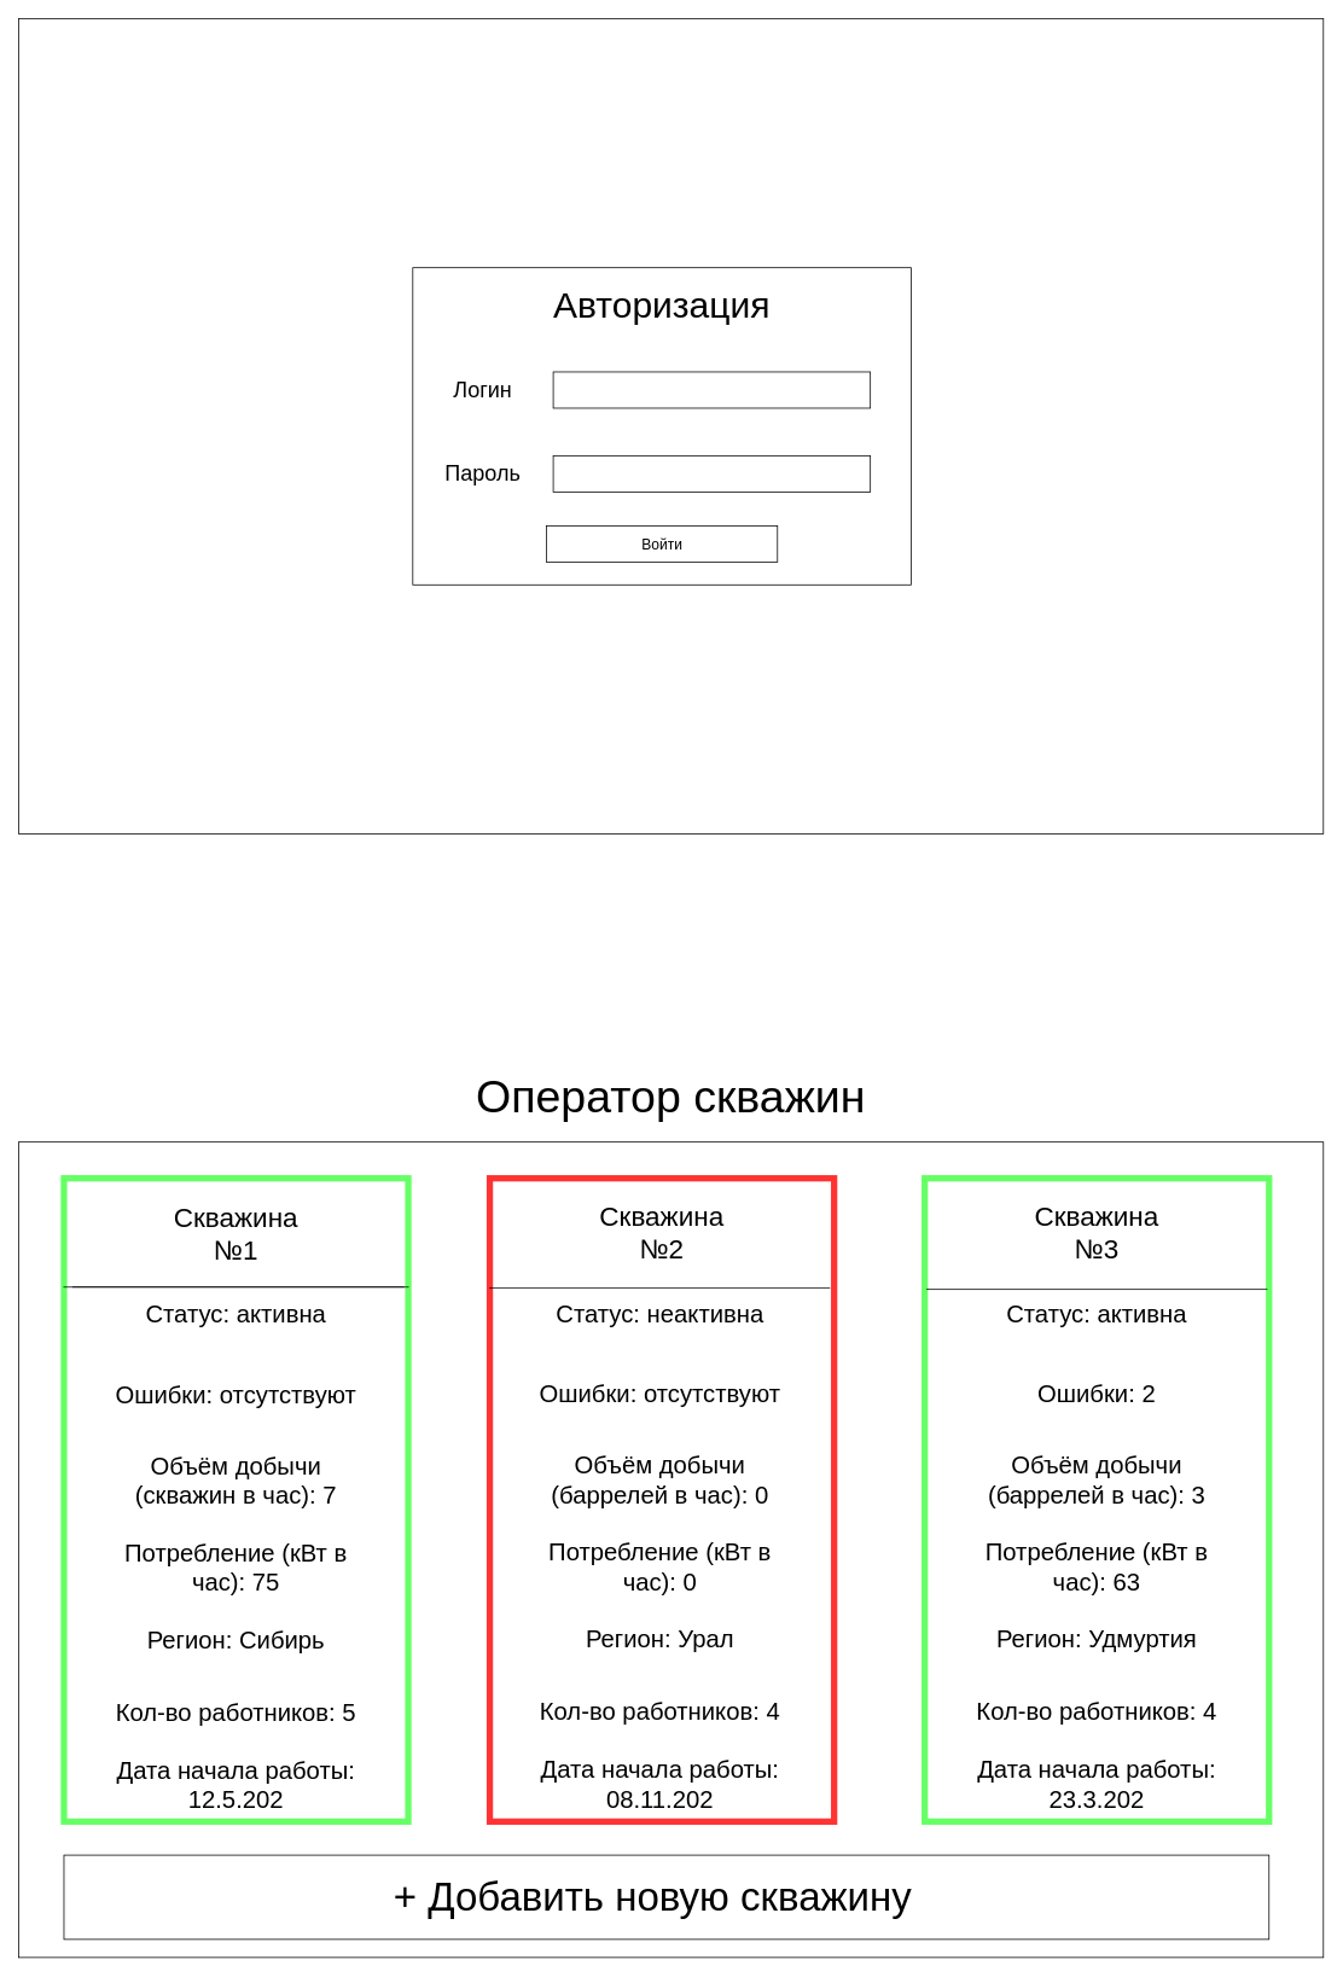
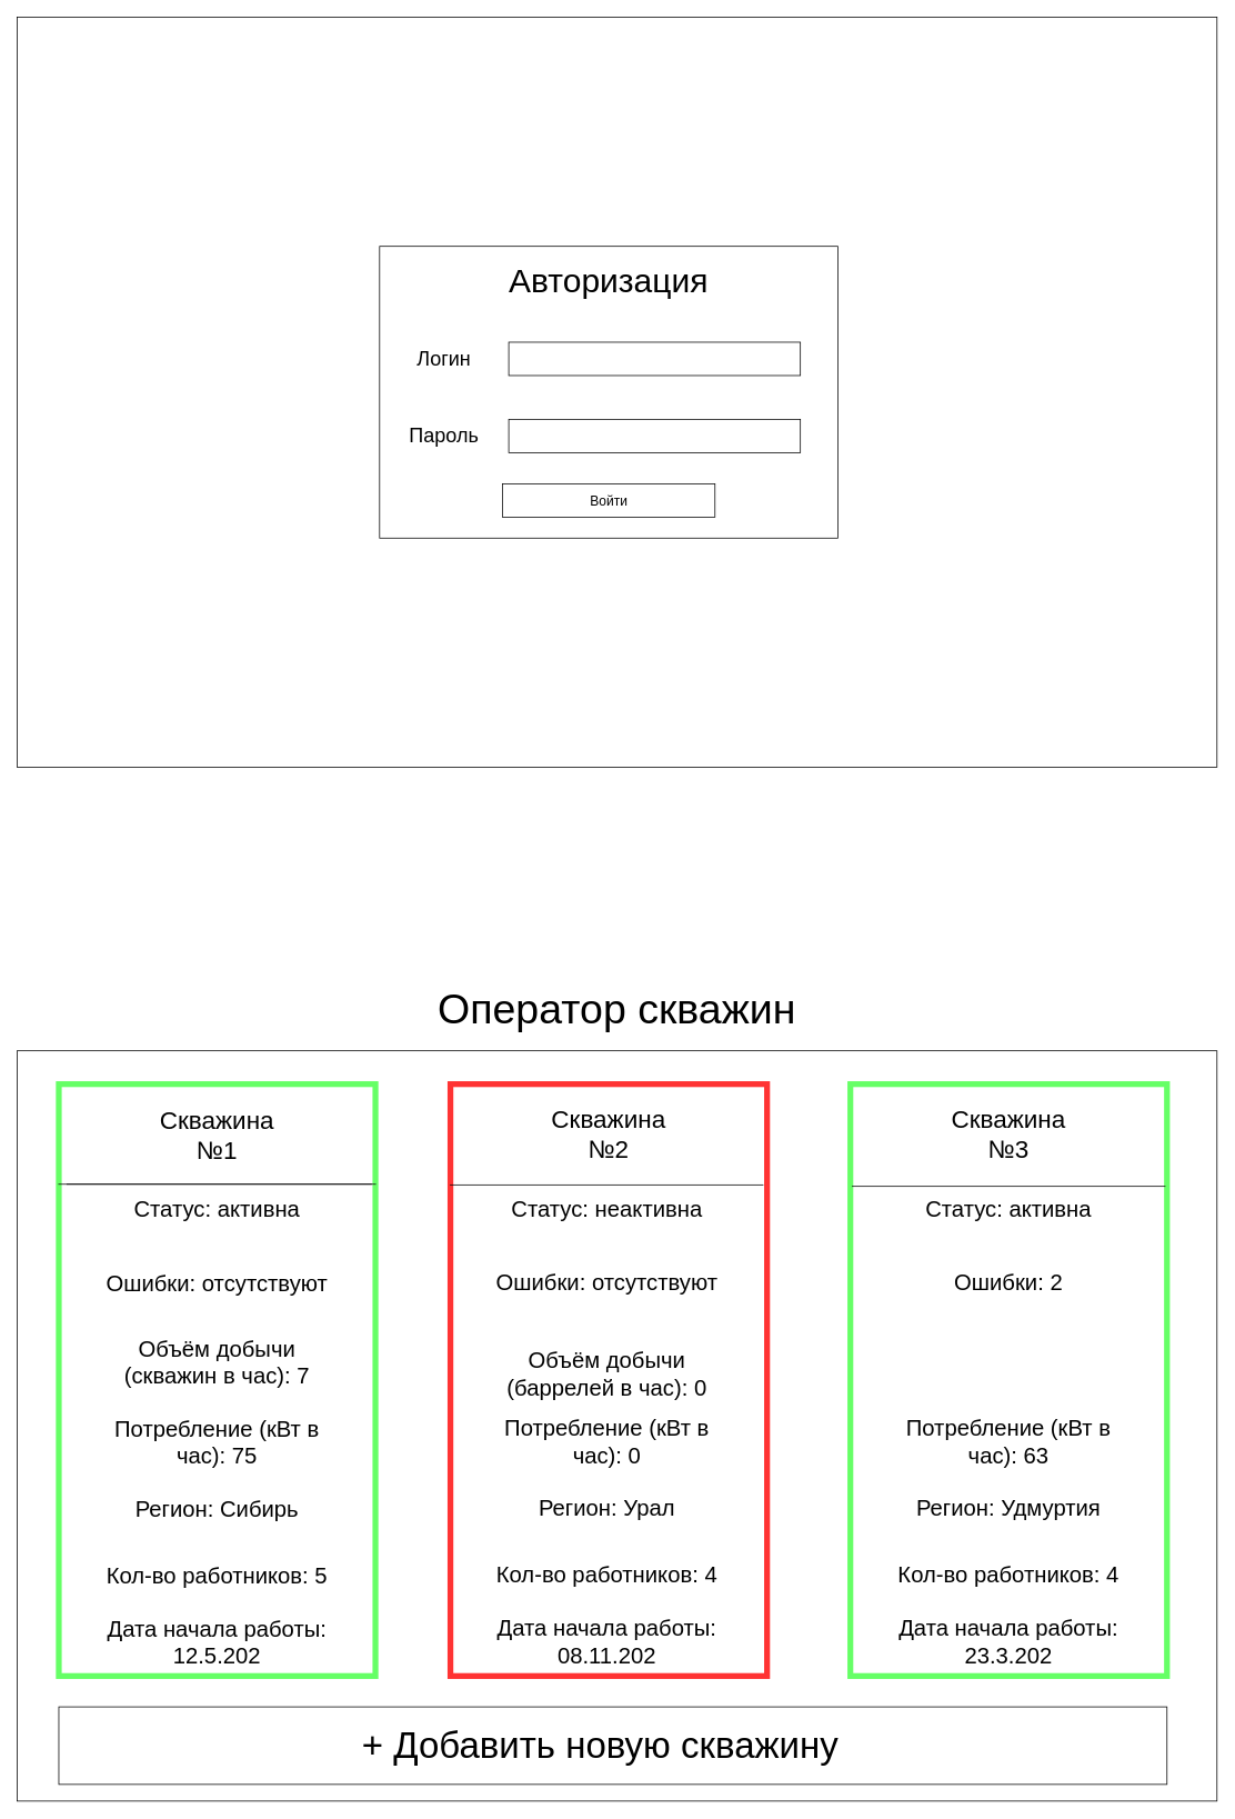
- <mxCell id="33" value="&lt;span style=&quot;font-size: 27px;&quot;&gt;Объём добычи (баррелей в час): 0&lt;/span&gt;" style="text;html=1;align=center;verticalAlign=middle;whiteSpace=wrap;rounded=0;" parent="1" vertex="1"><mxGeometry x="582.5" y="1602.5" width="290" height="60" as="geometry" /></mxCell>
+ <mxCell id="33" value="&lt;span style=&quot;font-size: 27px;&quot;&gt;Объём добычи (баррелей в час): 0&lt;/span&gt;" style="text;html=1;align=center;verticalAlign=middle;whiteSpace=wrap;rounded=0;" parent="1" vertex="1"><mxGeometry x="582.5" y="1617.5" width="290" height="60" as="geometry" /></mxCell>
- <mxCell id="40" value="&lt;span style=&quot;font-size: 27px;&quot;&gt;Объём добычи (баррелей в час): 3&lt;/span&gt;" style="text;html=1;align=center;verticalAlign=middle;whiteSpace=wrap;rounded=0;" parent="1" vertex="1"><mxGeometry x="1065" y="1602.5" width="290" height="60" as="geometry" /></mxCell>
